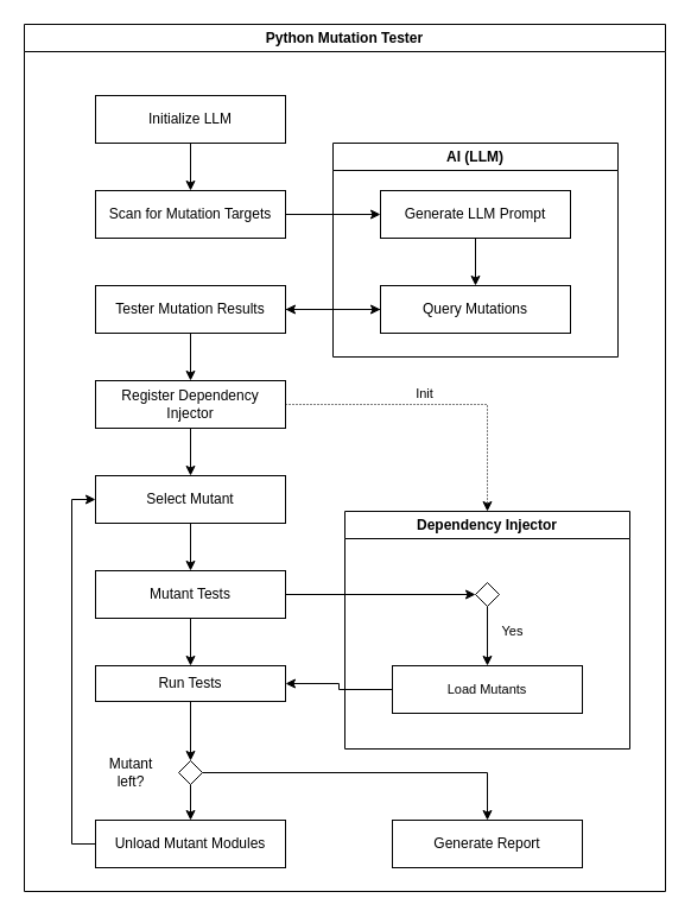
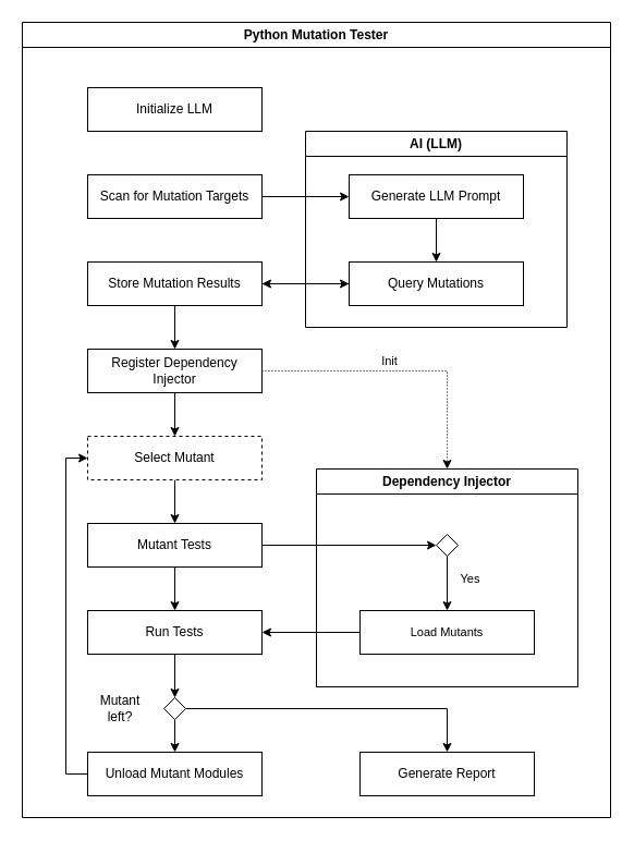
- <mxCell id="3" style="edgeStyle=orthogonalEdgeStyle;rounded=0;orthogonalLoop=1;jettySize=auto;html=1;entryX=0.5;entryY=0;entryDx=0;entryDy=0;" edge="1" parent="2" source="4" target="6"><mxGeometry relative="1" as="geometry" /></mxCell>
- <mxCell id="14" value="Tester Mutation Results" style="rounded=0;whiteSpace=wrap;html=1;" vertex="1" parent="2"><mxGeometry x="60" y="220" width="160" height="40" as="geometry" /></mxCell>
+ <mxCell id="14" value="Store Mutation Results" style="rounded=0;whiteSpace=wrap;html=1;" vertex="1" parent="2"><mxGeometry x="60" y="220" width="160" height="40" as="geometry" /></mxCell>
- <mxCell id="31" value="Select Mutant" style="rounded=0;whiteSpace=wrap;html=1;" vertex="1" parent="2"><mxGeometry x="60" y="380" width="160" height="40" as="geometry" /></mxCell>
+ <mxCell id="31" value="Select Mutant" style="rounded=0;whiteSpace=wrap;html=1;dashed=1;" vertex="1" parent="2"><mxGeometry x="60" y="380" width="160" height="40" as="geometry" /></mxCell>
- <mxCell id="27" value="Run Tests" style="rounded=0;whiteSpace=wrap;html=1;" vertex="1" parent="2"><mxGeometry x="60" y="540" width="160" height="30" as="geometry" /></mxCell>
+ <mxCell id="27" value="Run Tests" style="rounded=0;whiteSpace=wrap;html=1;" vertex="1" parent="2"><mxGeometry x="60" y="540" width="160" height="40" as="geometry" /></mxCell>
